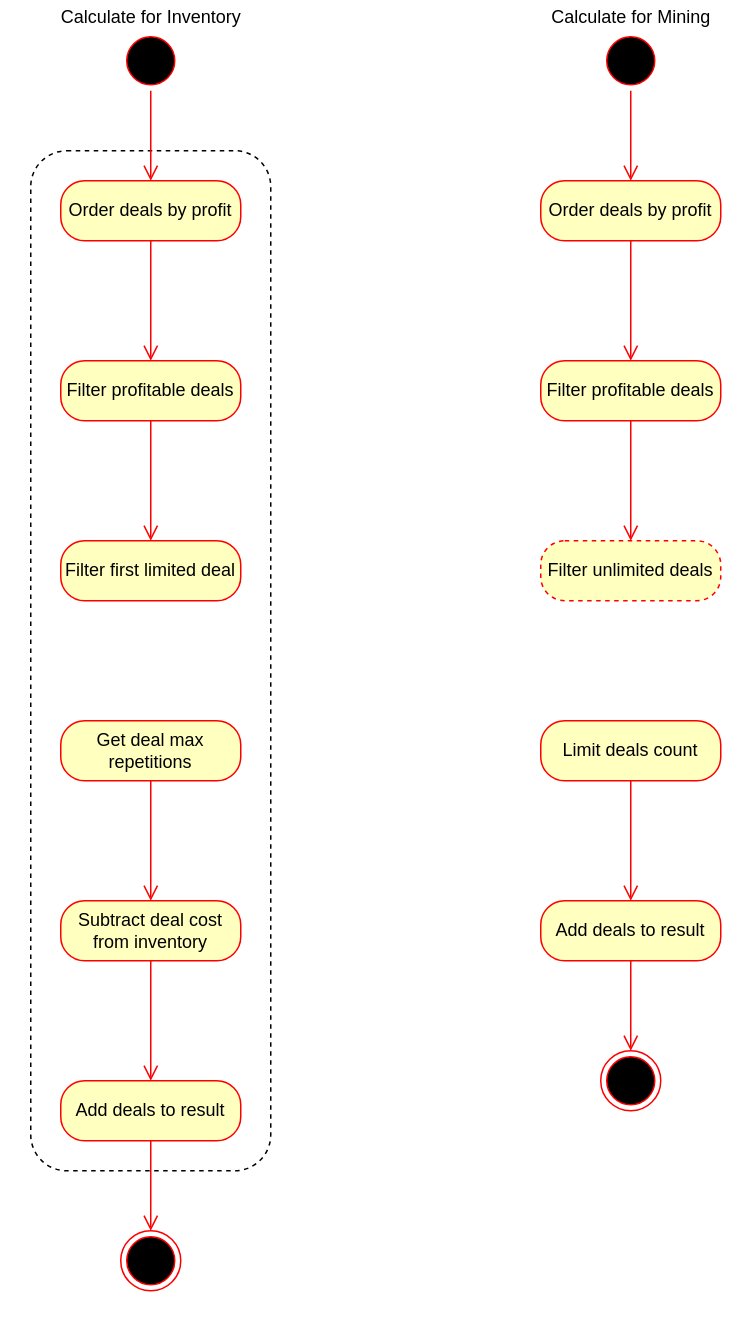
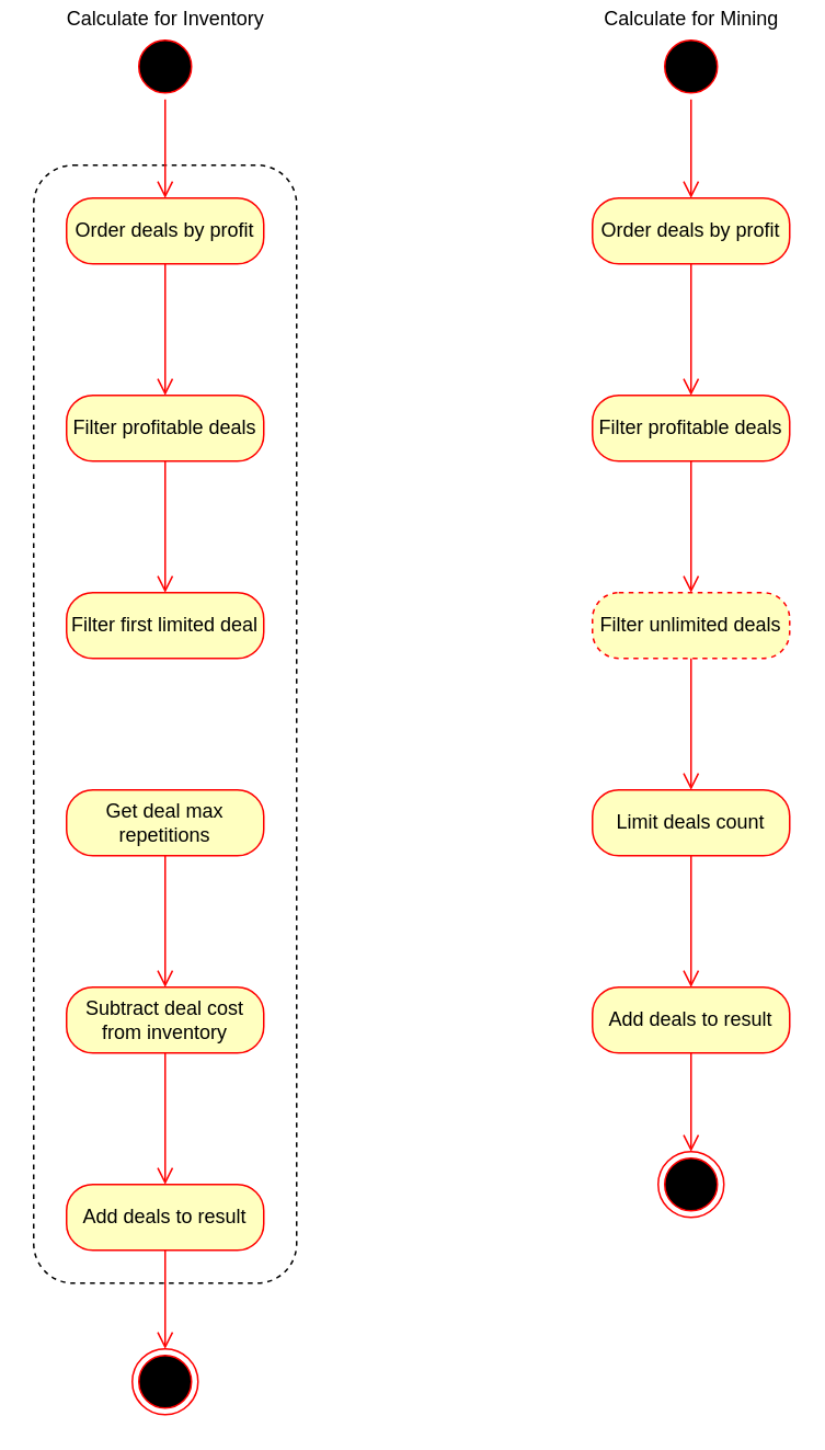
+ <mxCell id="25" value="" style="edgeStyle=orthogonalEdgeStyle;html=1;verticalAlign=bottom;endArrow=open;endSize=8;strokeColor=#ff0000;entryX=0.5;entryY=0;entryDx=0;entryDy=0;exitX=0.5;exitY=1;exitDx=0;exitDy=0;" parent="1" source="23" target="24" edge="1"><mxGeometry relative="1" as="geometry"><mxPoint x="430" y="370" as="targetPoint" /><mxPoint x="430" y="290" as="sourcePoint" /></mxGeometry></mxCell>
